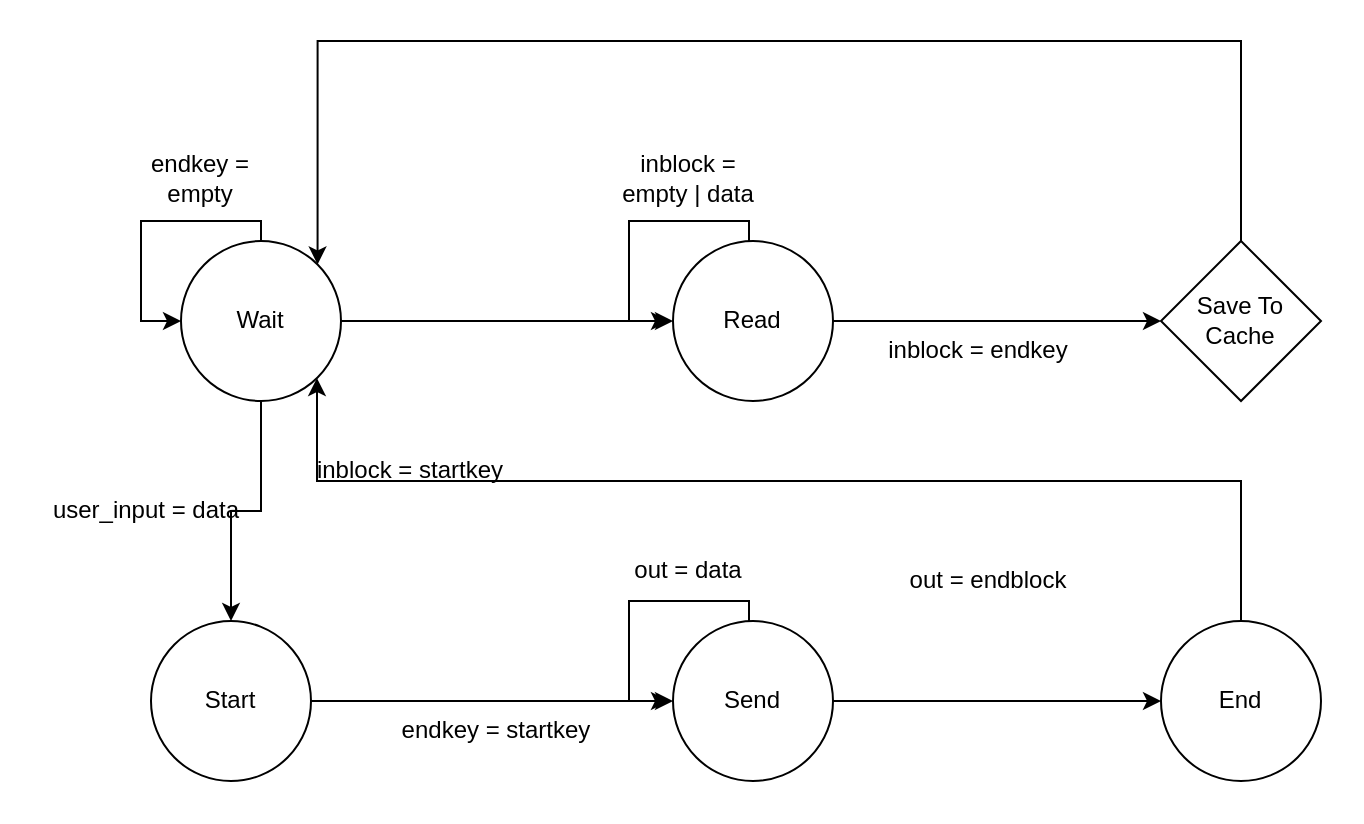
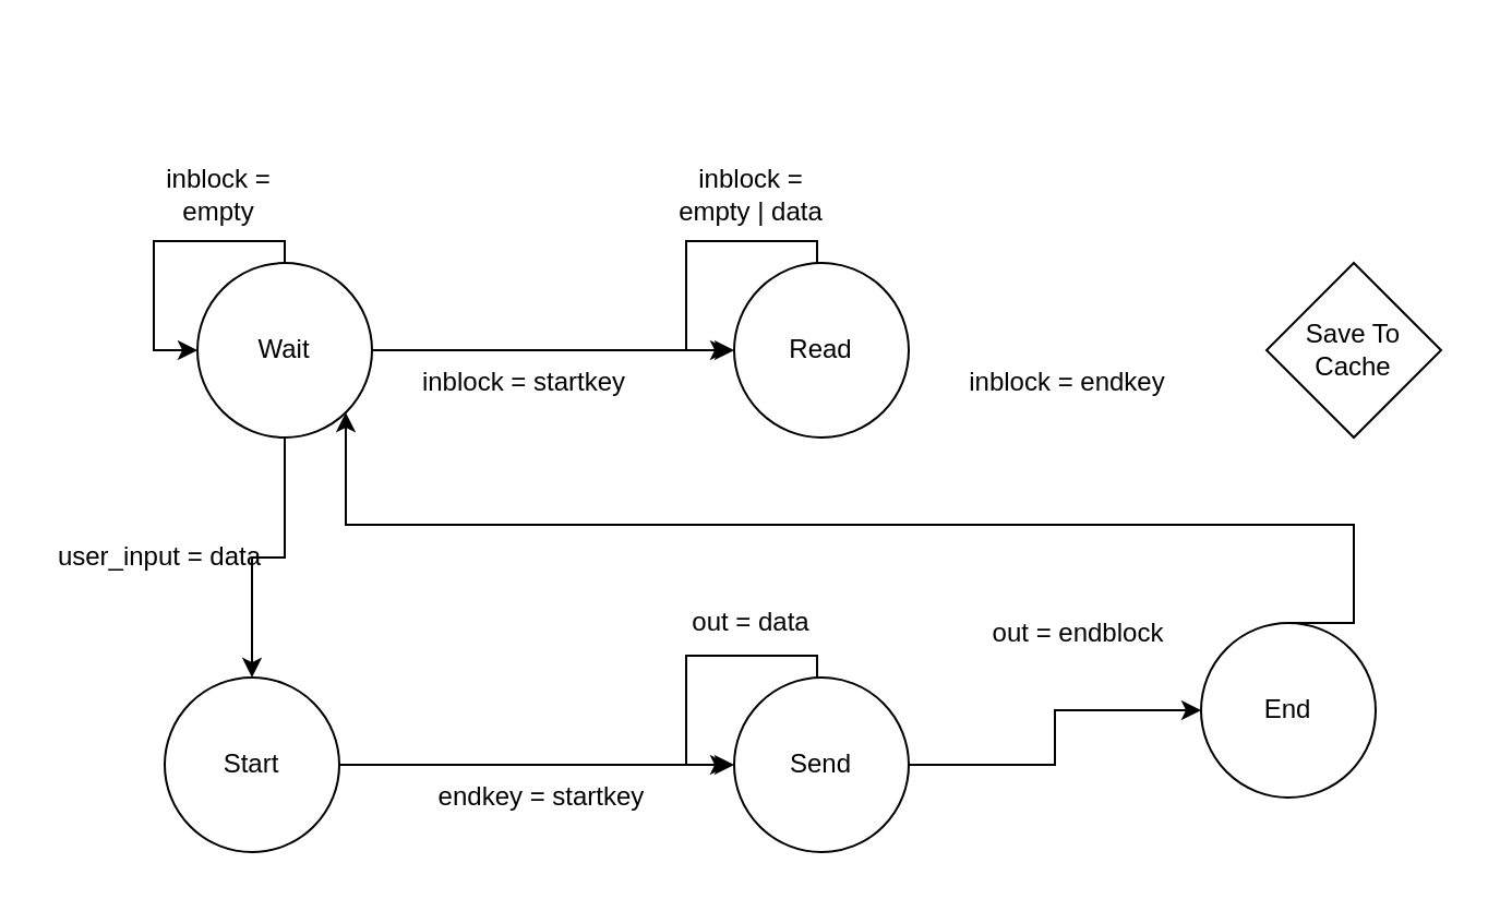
- <mxCell id="7" value="" style="edgeStyle=orthogonalEdgeStyle;rounded=0;orthogonalLoop=1;jettySize=auto;html=1;entryX=1;entryY=0;entryDx=0;entryDy=0;exitX=0.5;exitY=0;exitDx=0;exitDy=0;" edge="1" parent="1" source="13" target="5"><mxGeometry relative="1" as="geometry"><mxPoint x="610" y="250" as="sourcePoint" /><mxPoint x="500" y="20" as="targetPoint" /><Array as="points"><mxPoint x="620" y="20" /><mxPoint x="158" y="20" /></Array></mxGeometry></mxCell>
- <mxCell id="6" value="endkey = empty" style="text;html=1;strokeColor=none;fillColor=none;align=center;verticalAlign=middle;whiteSpace=wrap;rounded=0;" vertex="1" parent="1"><mxGeometry x="60" y="74" width="80" height="30" as="geometry" /></mxCell>
+ <mxCell id="6" value="inblock = empty" style="text;html=1;strokeColor=none;fillColor=none;align=center;verticalAlign=middle;whiteSpace=wrap;rounded=0;" vertex="1" parent="1"><mxGeometry x="60" y="74" width="80" height="30" as="geometry" /></mxCell>
- <mxCell id="8" value="" style="edgeStyle=orthogonalEdgeStyle;rounded=0;orthogonalLoop=1;jettySize=auto;html=1;" edge="1" parent="1" source="9" target="13"><mxGeometry relative="1" as="geometry" /></mxCell>
- <mxCell id="14" value="inblock = startkey" style="text;html=1;strokeColor=none;fillColor=none;align=center;verticalAlign=middle;whiteSpace=wrap;rounded=0;" vertex="1" parent="1"><mxGeometry x="137" y="220" width="136" height="30" as="geometry" /></mxCell>
+ <mxCell id="14" value="inblock = startkey" style="text;html=1;strokeColor=none;fillColor=none;align=center;verticalAlign=middle;whiteSpace=wrap;rounded=0;" vertex="1" parent="1"><mxGeometry x="172" y="160" width="136" height="30" as="geometry" /></mxCell>
- <mxCell id="21" value="End" style="ellipse;whiteSpace=wrap;html=1;aspect=fixed;" vertex="1" parent="1"><mxGeometry x="580" y="310" width="80" height="80" as="geometry" /></mxCell>
+ <mxCell id="21" value="End" style="ellipse;whiteSpace=wrap;html=1;aspect=fixed;" vertex="1" parent="1"><mxGeometry x="550" y="285" width="80" height="80" as="geometry" /></mxCell>
